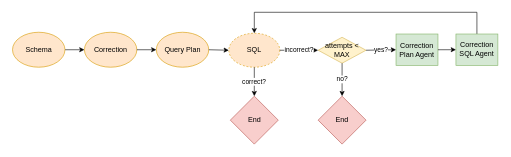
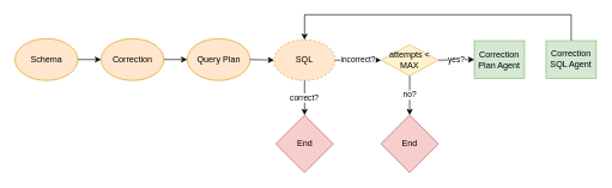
- <mxCell id="19" value="" style="endArrow=classic;html=1;rounded=0;exitX=1;exitY=0.5;exitDx=0;exitDy=0;entryX=0;entryY=0.5;entryDx=0;entryDy=0;" edge="1" parent="1" source="15" target="18"><mxGeometry width="50" height="50" relative="1" as="geometry"><mxPoint x="1110" y="70" as="sourcePoint" /><mxPoint x="1160" y="70" as="targetPoint" /></mxGeometry></mxCell>
